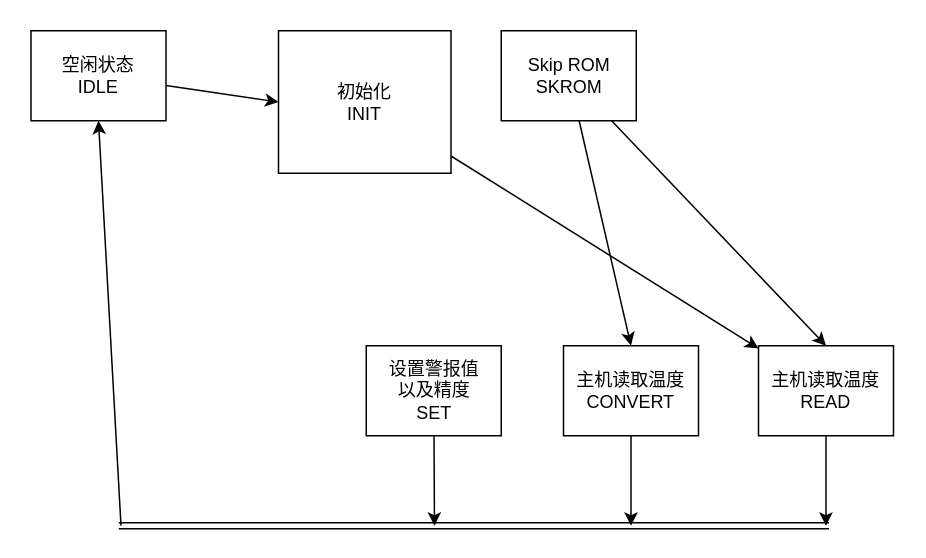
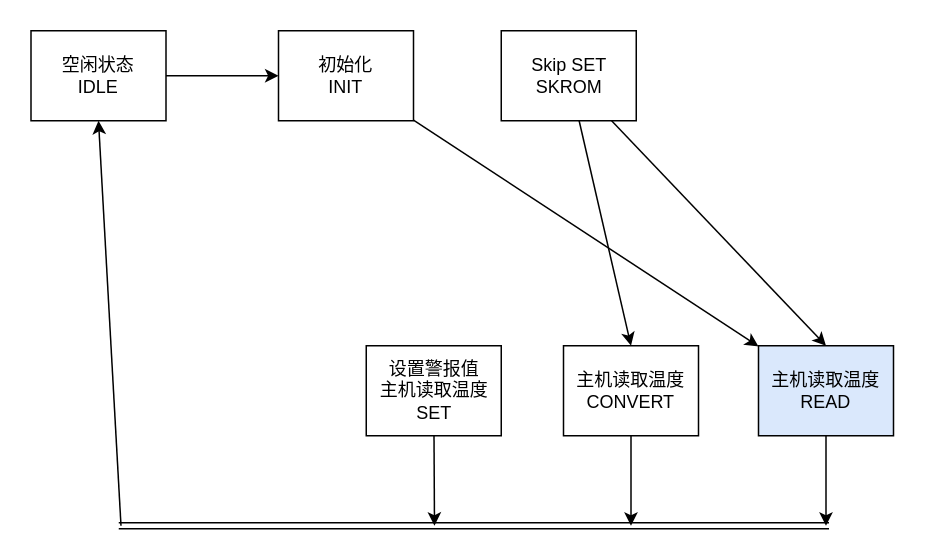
- <mxCell id="8" value="Skip ROM&lt;br&gt;SKROM" style="rounded=0;whiteSpace=wrap;html=1;" parent="1" vertex="1"><mxGeometry x="333.5" y="20" width="90" height="60" as="geometry" /></mxCell>
+ <mxCell id="8" value="Skip SET&lt;br&gt;SKROM" style="rounded=0;whiteSpace=wrap;html=1;" parent="1" vertex="1"><mxGeometry x="333.5" y="20" width="90" height="60" as="geometry" /></mxCell>
- <mxCell id="5" value="初始化&lt;br&gt;INIT" style="rounded=0;whiteSpace=wrap;html=1;" parent="1" vertex="1"><mxGeometry x="185" y="20" width="115" height="95" as="geometry" /></mxCell>
+ <mxCell id="5" value="初始化&lt;br&gt;INIT" style="rounded=0;whiteSpace=wrap;html=1;" parent="1" vertex="1"><mxGeometry x="185" y="20" width="90" height="60" as="geometry" /></mxCell>
- <mxCell id="10" value="设置警报值&lt;br&gt;以及精度&lt;br&gt;SET" style="rounded=0;whiteSpace=wrap;html=1;" parent="1" vertex="1"><mxGeometry x="243.5" y="230" width="90" height="60" as="geometry" /></mxCell>
+ <mxCell id="10" value="设置警报值&lt;br&gt;主机读取温度&lt;br&gt;SET" style="rounded=0;whiteSpace=wrap;html=1;" parent="1" vertex="1"><mxGeometry x="243.5" y="230" width="90" height="60" as="geometry" /></mxCell>
- <mxCell id="13" value="主机读取温度&lt;br&gt;READ" style="rounded=0;whiteSpace=wrap;html=1;" parent="1" vertex="1"><mxGeometry x="505" y="230" width="90" height="60" as="geometry" /></mxCell>
+ <mxCell id="13" value="主机读取温度&lt;br&gt;READ" style="rounded=0;whiteSpace=wrap;html=1;fillColor=#dae8fc;" parent="1" vertex="1"><mxGeometry x="505" y="230" width="90" height="60" as="geometry" /></mxCell>
